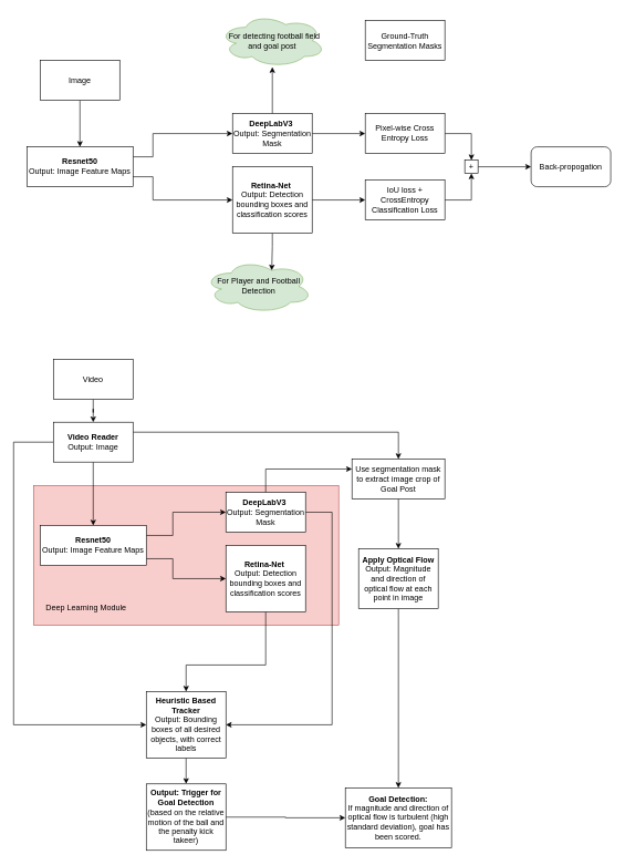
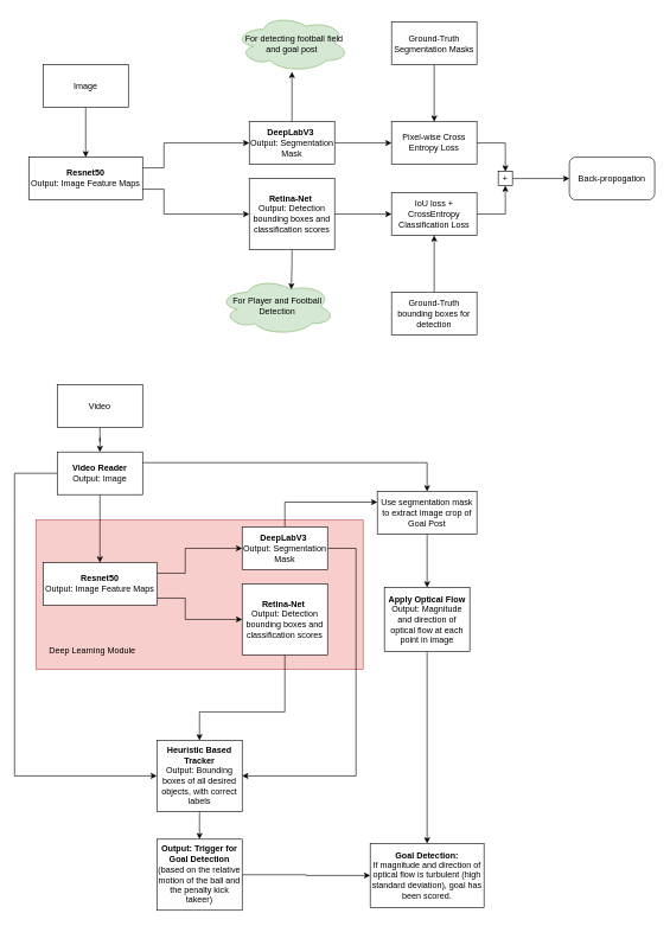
+ <mxCell id="33" style="edgeStyle=orthogonalEdgeStyle;rounded=0;orthogonalLoop=1;jettySize=auto;html=1;exitX=0.5;exitY=1;exitDx=0;exitDy=0;entryX=0.5;entryY=0;entryDx=0;entryDy=0;" parent="1" source="34" target="13" edge="1"><mxGeometry relative="1" as="geometry" /></mxCell>
+ <mxCell id="35" style="edgeStyle=orthogonalEdgeStyle;rounded=0;orthogonalLoop=1;jettySize=auto;html=1;exitX=0.5;exitY=0;exitDx=0;exitDy=0;entryX=0.5;entryY=1;entryDx=0;entryDy=0;" parent="1" source="36" target="15" edge="1"><mxGeometry relative="1" as="geometry" /></mxCell>
+ <mxCell id="36" value="Ground-Truth bounding boxes for detection" style="rounded=0;whiteSpace=wrap;html=1;" parent="1" vertex="1"><mxGeometry x="550" y="410" width="120" height="60" as="geometry" /></mxCell>
